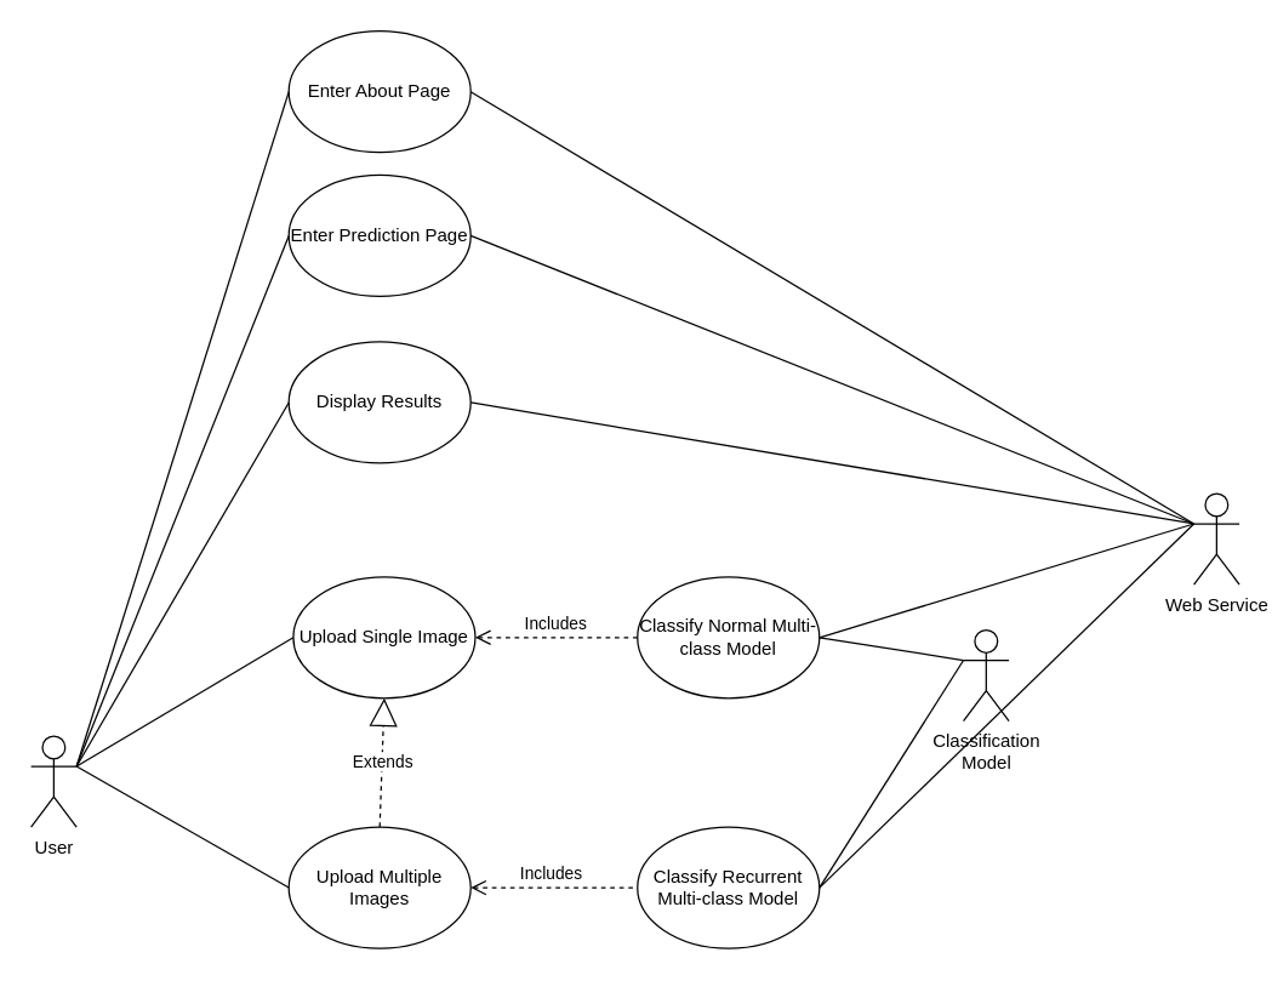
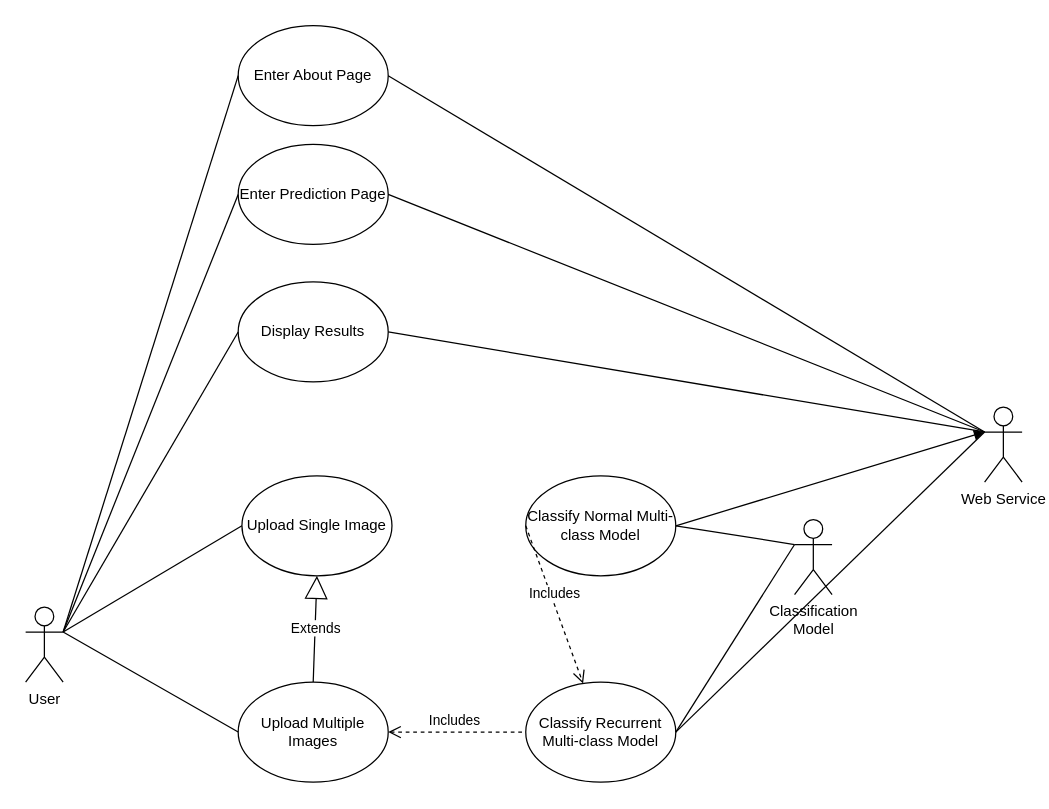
- <mxCell id="17" value="" style="endArrow=none;html=1;entryX=0;entryY=0.333;entryDx=0;entryDy=0;entryPerimeter=0;exitX=1;exitY=0.5;exitDx=0;exitDy=0;" parent="1" source="13" target="3" edge="1"><mxGeometry width="50" height="50" relative="1" as="geometry"><mxPoint x="240" y="735" as="sourcePoint" /><mxPoint x="290" y="685" as="targetPoint" /></mxGeometry></mxCell>
+ <mxCell id="17" value="" style="endArrow=block;html=1;entryX=0;entryY=0.333;entryDx=0;entryDy=0;entryPerimeter=0;exitX=1;exitY=0.5;exitDx=0;exitDy=0;" parent="1" source="13" target="3" edge="1"><mxGeometry width="50" height="50" relative="1" as="geometry"><mxPoint x="240" y="735" as="sourcePoint" /><mxPoint x="290" y="685" as="targetPoint" /></mxGeometry></mxCell>
- <mxCell id="14" value="Includes" style="html=1;verticalAlign=bottom;endArrow=open;dashed=1;endSize=8;exitX=0;exitY=0.5;exitDx=0;exitDy=0;entryX=1;entryY=0.5;entryDx=0;entryDy=0;" parent="1" source="13" target="5" edge="1"><mxGeometry relative="1" as="geometry"><mxPoint x="413" y="425" as="sourcePoint" /><mxPoint x="360" y="335" as="targetPoint" /></mxGeometry></mxCell>
+ <mxCell id="14" value="Includes" style="html=1;verticalAlign=bottom;endArrow=open;dashed=1;endSize=8;exitX=0;exitY=0.5;exitDx=0;exitDy=0;" parent="1" source="13" target="15" edge="1"><mxGeometry relative="1" as="geometry"><mxPoint x="413" y="425" as="sourcePoint" /><mxPoint x="360" y="335" as="targetPoint" /></mxGeometry></mxCell>
- <mxCell id="12" value="Extends" style="endArrow=block;endSize=16;endFill=0;html=1;entryX=0.5;entryY=1;entryDx=0;entryDy=0;exitX=0.5;exitY=0;exitDx=0;exitDy=0;dashed=1;" parent="1" source="10" target="5" edge="1"><mxGeometry width="160" relative="1" as="geometry"><mxPoint x="20" y="645" as="sourcePoint" /><mxPoint x="180" y="645" as="targetPoint" /></mxGeometry></mxCell>
+ <mxCell id="12" value="Extends" style="endArrow=block;endSize=16;endFill=0;html=1;entryX=0.5;entryY=1;entryDx=0;entryDy=0;exitX=0.5;exitY=0;exitDx=0;exitDy=0;" parent="1" source="10" target="5" edge="1"><mxGeometry width="160" relative="1" as="geometry"><mxPoint x="20" y="645" as="sourcePoint" /><mxPoint x="180" y="645" as="targetPoint" /></mxGeometry></mxCell>
